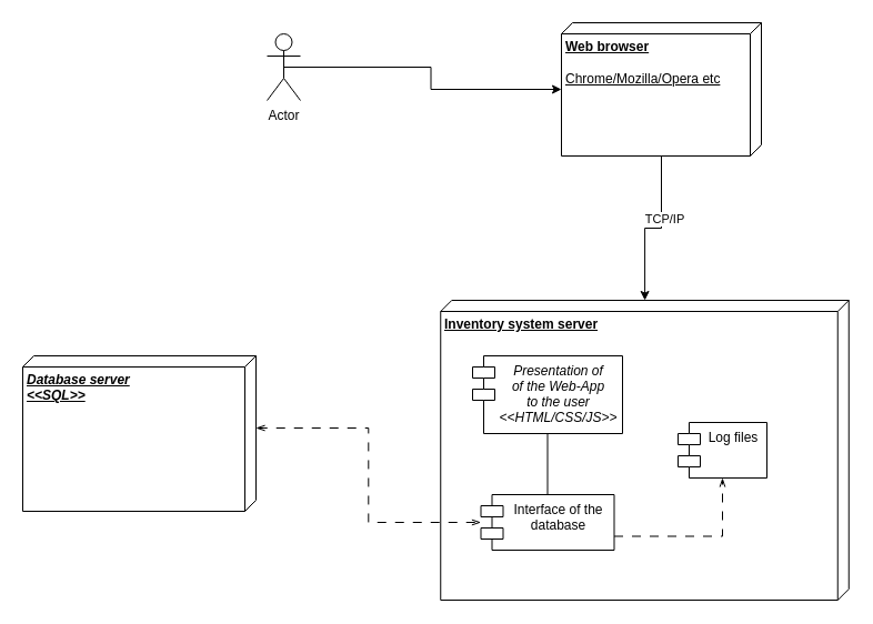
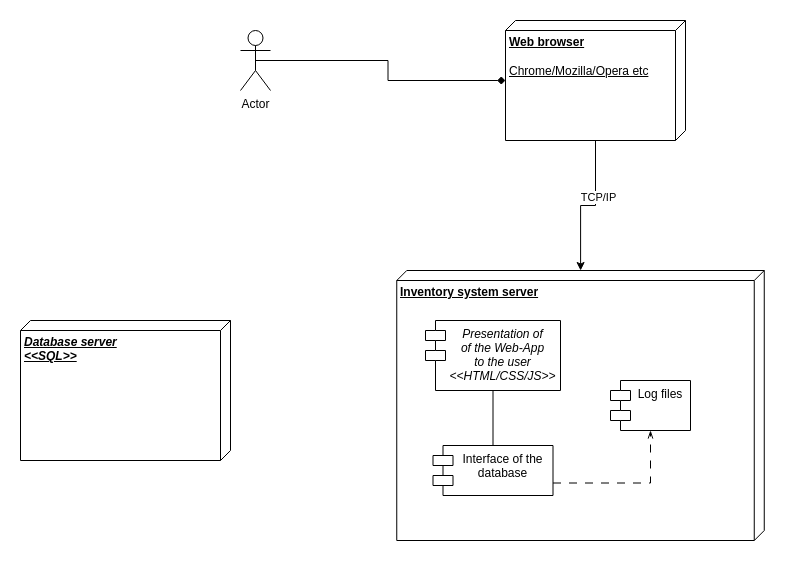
- <mxCell id="5" style="edgeStyle=orthogonalEdgeStyle;rounded=0;orthogonalLoop=1;jettySize=auto;html=1;exitX=0.5;exitY=0.5;exitDx=0;exitDy=0;exitPerimeter=0;" parent="1" source="2" target="6" edge="1"><mxGeometry relative="1" as="geometry" /></mxCell>
+ <mxCell id="5" style="edgeStyle=orthogonalEdgeStyle;rounded=0;orthogonalLoop=1;jettySize=auto;html=1;exitX=0.5;exitY=0.5;exitDx=0;exitDy=0;exitPerimeter=0;endArrow=diamond;" parent="1" source="2" target="6" edge="1"><mxGeometry relative="1" as="geometry" /></mxCell>
- <mxCell id="11" style="edgeStyle=orthogonalEdgeStyle;rounded=0;orthogonalLoop=1;jettySize=auto;html=1;dashed=1;dashPattern=8 8;endArrow=openThin;endFill=0;exitX=0;exitY=0;exitDx=65;exitDy=0;exitPerimeter=0;startArrow=openThin;startFill=0;" parent="1" source="14" target="12" edge="1"><mxGeometry relative="1" as="geometry" /></mxCell>
